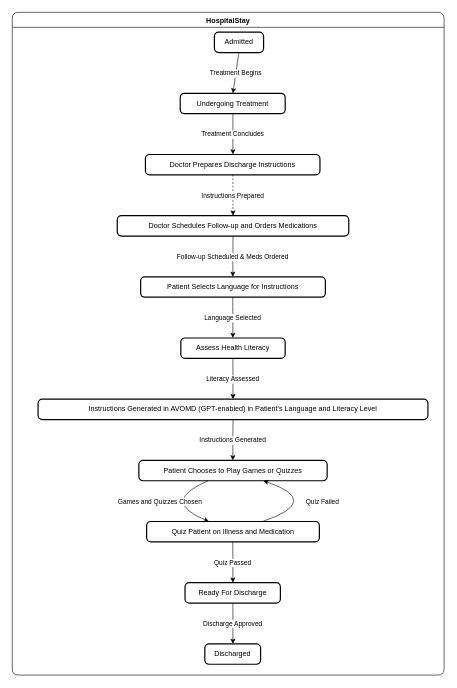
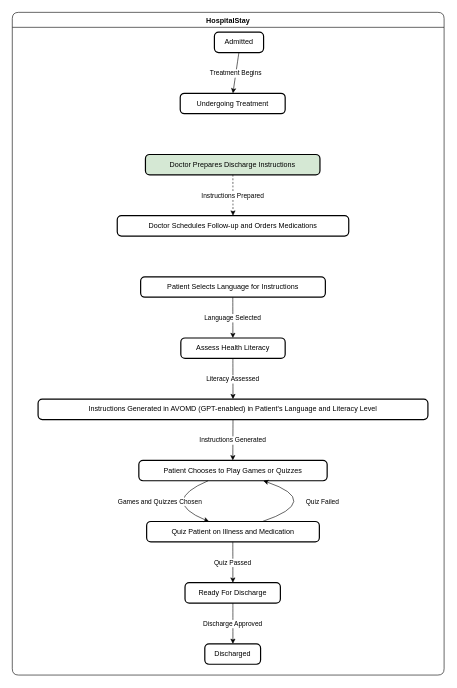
- <mxCell id="15" value="Treatment Concludes" style="curved=1;startArrow=none;;exitX=0.502;exitY=0.985;entryX=0.501;entryY=0;rounded=0;" edge="1" parent="2" source="4" target="5"><mxGeometry relative="1" as="geometry"><Array as="points" /></mxGeometry></mxCell>
- <mxCell id="5" value="Doctor Prepares Discharge Instructions" style="rounded=1;absoluteArcSize=1;arcSize=14;whiteSpace=wrap;strokeWidth=2;" vertex="1" parent="2"><mxGeometry x="222" y="237" width="291" height="34" as="geometry" /></mxCell>
+ <mxCell id="5" value="Doctor Prepares Discharge Instructions" style="rounded=1;absoluteArcSize=1;arcSize=14;whiteSpace=wrap;strokeWidth=2;fillColor=#d5e8d4;" vertex="1" parent="2"><mxGeometry x="222" y="237" width="291" height="34" as="geometry" /></mxCell>
- <mxCell id="17" value="Follow-up Scheduled &amp; Meds Ordered" style="curved=1;startArrow=none;;exitX=0.5;exitY=0.985;entryX=0.499;entryY=0;rounded=0;" edge="1" parent="2" source="6" target="7"><mxGeometry relative="1" as="geometry"><Array as="points" /></mxGeometry></mxCell>
